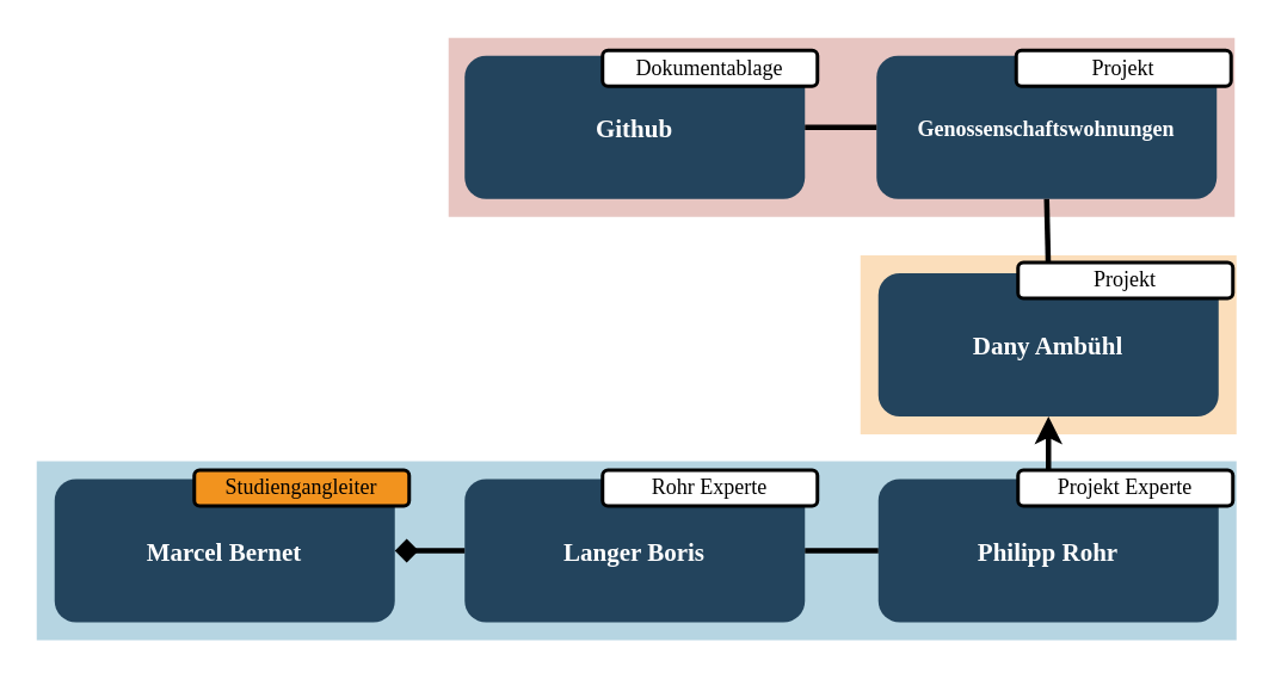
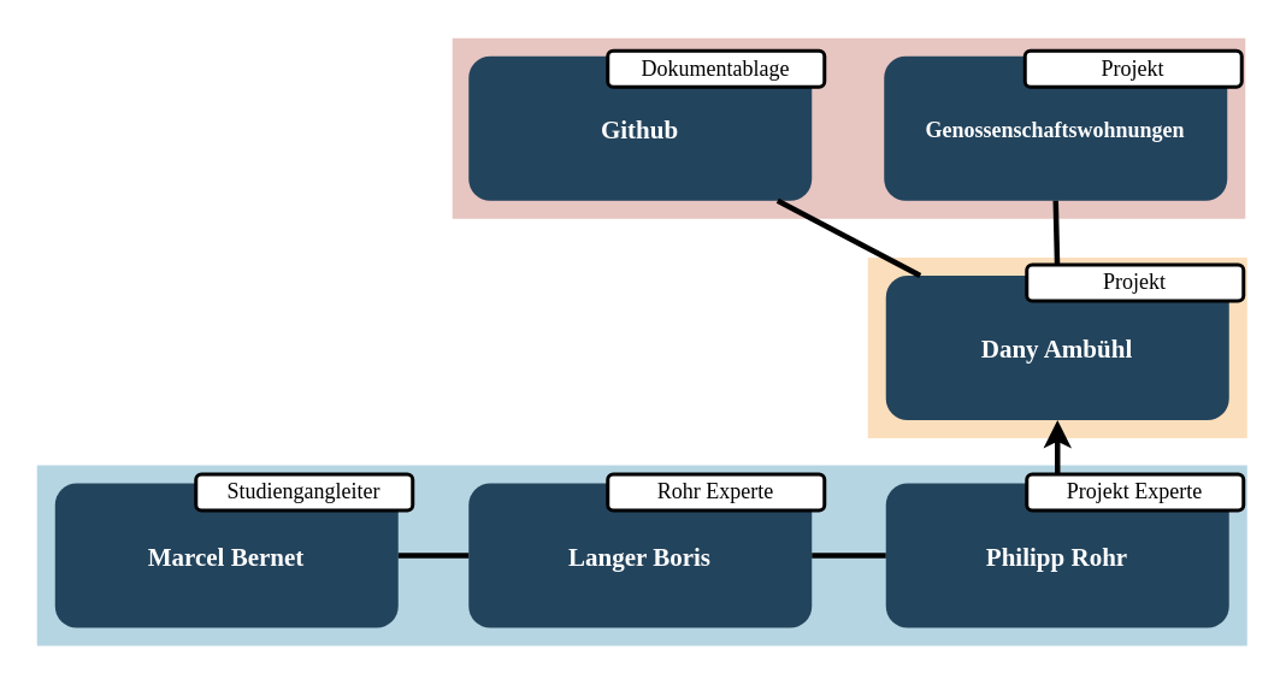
- <mxCell id="15" value="" style="endArrow=none;html=1;rounded=0;entryX=0;entryY=0.5;entryDx=0;entryDy=0;strokeWidth=3;" parent="1" source="9" target="5" edge="1"><mxGeometry width="50" height="50" relative="1" as="geometry"><mxPoint x="595" y="162" as="sourcePoint" /><mxPoint x="594" y="120.5" as="targetPoint" /></mxGeometry></mxCell>
+ <mxCell id="15" value="" style="endArrow=none;html=1;rounded=0;strokeWidth=3;" parent="1" source="9" target="8" edge="1"><mxGeometry width="50" height="50" relative="1" as="geometry"><mxPoint x="595" y="162" as="sourcePoint" /><mxPoint x="594" y="120.5" as="targetPoint" /></mxGeometry></mxCell>
- <mxCell id="21" value="&lt;font face=&quot;Tahoma&quot;&gt;Studiengangleiter&lt;/font&gt;" style="rounded=1;whiteSpace=wrap;html=1;strokeWidth=2;fillColor=#f2931e;" parent="1" vertex="1"><mxGeometry x="108" y="262" width="120" height="20" as="geometry" /></mxCell>
+ <mxCell id="21" value="&lt;font face=&quot;Tahoma&quot;&gt;Studiengangleiter&lt;/font&gt;" style="rounded=1;whiteSpace=wrap;html=1;strokeWidth=2;" parent="1" vertex="1"><mxGeometry x="108" y="262" width="120" height="20" as="geometry" /></mxCell>
- <mxCell id="14" value="" style="endArrow=diamond;html=1;rounded=0;entryX=1;entryY=0.5;entryDx=0;entryDy=0;strokeWidth=3;exitX=0;exitY=0.5;exitDx=0;exitDy=0;" parent="1" source="6" target="10" edge="1"><mxGeometry width="50" height="50" relative="1" as="geometry"><mxPoint x="250" y="282" as="sourcePoint" /><mxPoint x="209" y="282" as="targetPoint" /></mxGeometry></mxCell>
+ <mxCell id="14" value="" style="endArrow=none;html=1;rounded=0;entryX=1;entryY=0.5;entryDx=0;entryDy=0;strokeWidth=3;exitX=0;exitY=0.5;exitDx=0;exitDy=0;" parent="1" source="6" target="10" edge="1"><mxGeometry width="50" height="50" relative="1" as="geometry"><mxPoint x="250" y="282" as="sourcePoint" /><mxPoint x="209" y="282" as="targetPoint" /></mxGeometry></mxCell>
